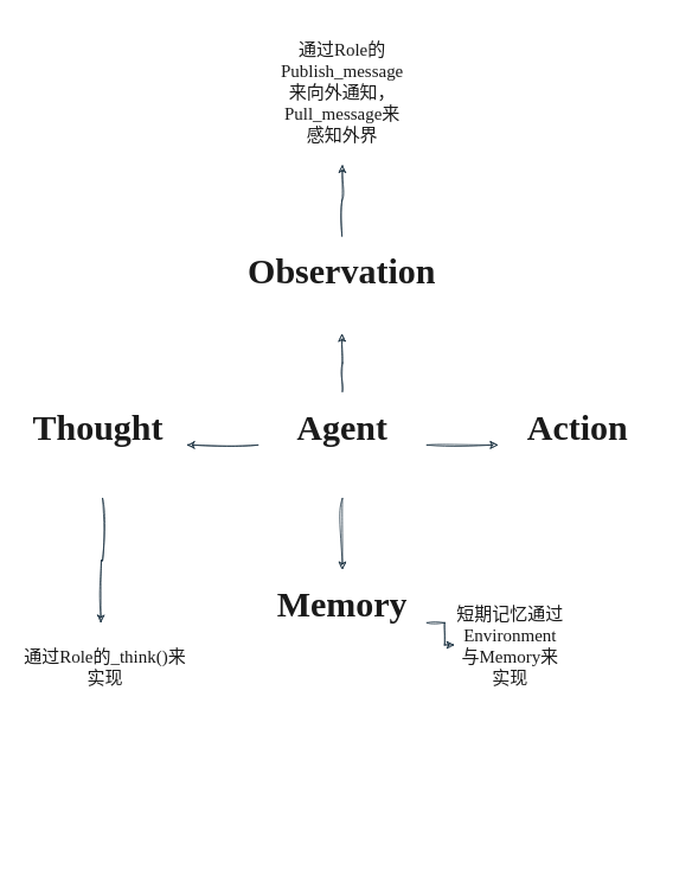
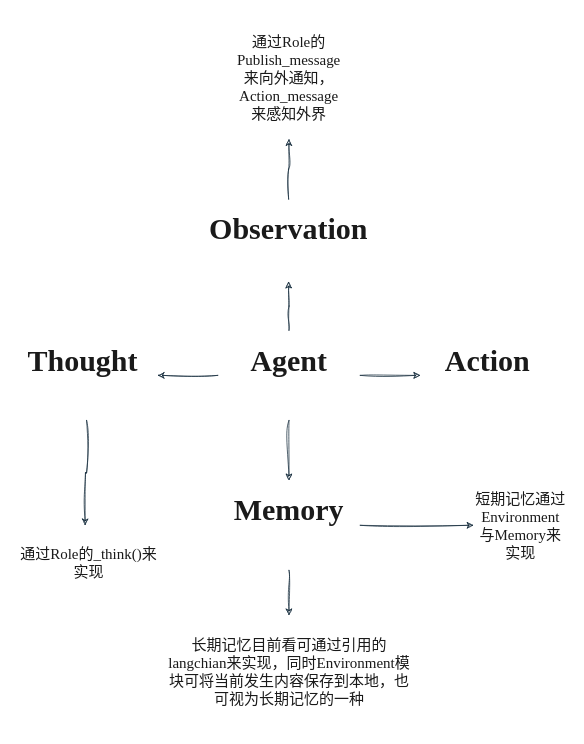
- <mxCell id="17" value="通过Role的Publish_message来向外通知，Pull_message来感知外界" style="text;html=1;strokeColor=none;fillColor=none;align=center;verticalAlign=middle;whiteSpace=wrap;rounded=0;fontSize=20;fontFamily=Architects Daughter;fontColor=#1A1A1A;" vertex="1" parent="1"><mxGeometry x="322" y="20" width="126" height="165" as="geometry" /></mxCell>
+ <mxCell id="17" value="通过Role的Publish_message来向外通知，Action_message来感知外界" style="text;html=1;strokeColor=none;fillColor=none;align=center;verticalAlign=middle;whiteSpace=wrap;rounded=0;fontSize=20;fontFamily=Architects Daughter;fontColor=#1A1A1A;" vertex="1" parent="1"><mxGeometry x="322" y="20" width="126" height="165" as="geometry" /></mxCell>
- <mxCell id="16" value="短期记忆通过Environment与Memory来实现" style="text;html=1;strokeColor=none;fillColor=none;align=center;verticalAlign=middle;whiteSpace=wrap;rounded=0;fontSize=20;fontFamily=Architects Daughter;fontColor=#1A1A1A;" vertex="1" parent="1"><mxGeometry x="511" y="642.5" width="126" height="165" as="geometry" /></mxCell>
+ <mxCell id="16" value="短期记忆通过Environment与Memory来实现" style="text;html=1;strokeColor=none;fillColor=none;align=center;verticalAlign=middle;whiteSpace=wrap;rounded=0;fontSize=20;fontFamily=Architects Daughter;fontColor=#1A1A1A;" vertex="1" parent="1"><mxGeometry x="631" y="617.5" width="126" height="165" as="geometry" /></mxCell>
+ <mxCell id="13" style="edgeStyle=orthogonalEdgeStyle;rounded=0;sketch=1;hachureGap=4;jiggle=2;curveFitting=1;orthogonalLoop=1;jettySize=auto;html=1;entryX=0.5;entryY=0;entryDx=0;entryDy=0;strokeColor=#182E3E;fontFamily=Architects Daughter;fontSource=https%3A%2F%2Ffonts.googleapis.com%2Fcss%3Ffamily%3DArchitects%2BDaughter;fontSize=20;fontColor=#1A1A1A;" edge="1" parent="1" source="14" target="18"><mxGeometry relative="1" as="geometry" /></mxCell>
+ <mxCell id="18" value="长期记忆目前看可通过引用的langchian来实现，同时Environment模块可将当前发生内容保存到本地，也可视为长期记忆的一种" style="text;html=1;strokeColor=none;fillColor=none;align=center;verticalAlign=middle;whiteSpace=wrap;rounded=0;fontSize=20;fontFamily=Architects Daughter;fontColor=#1A1A1A;" vertex="1" parent="1"><mxGeometry x="220.5" y="820" width="329" height="150" as="geometry" /></mxCell>
